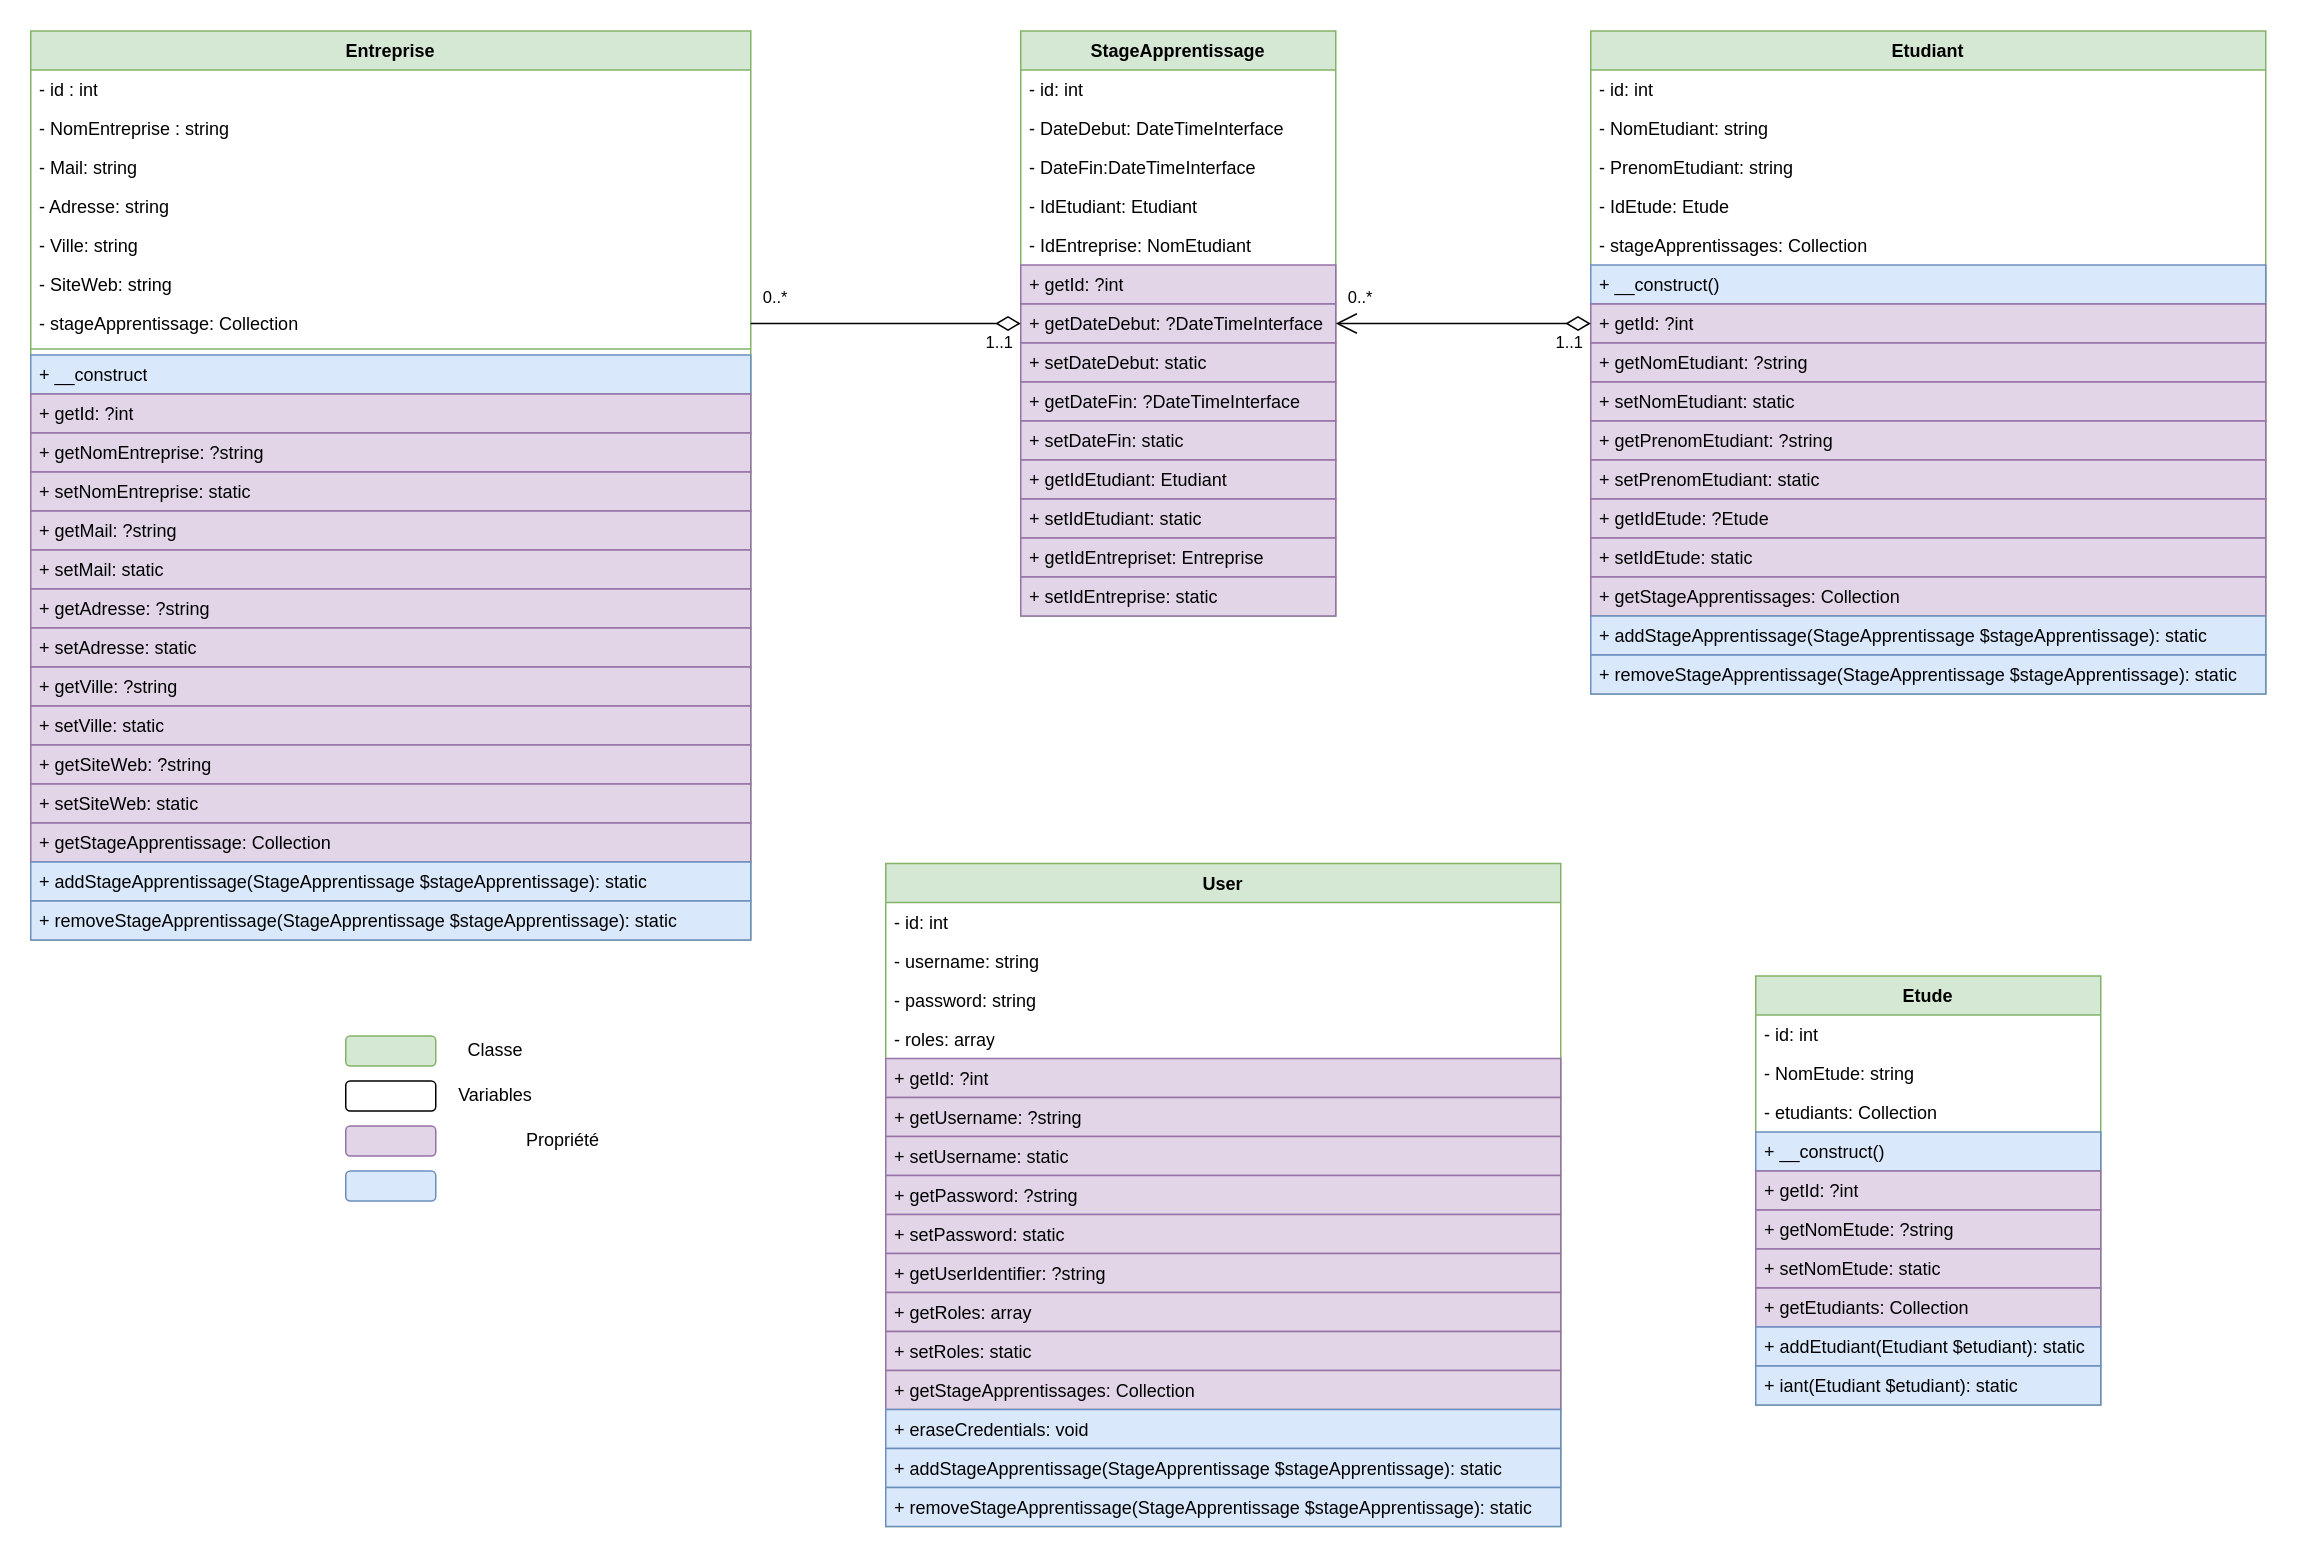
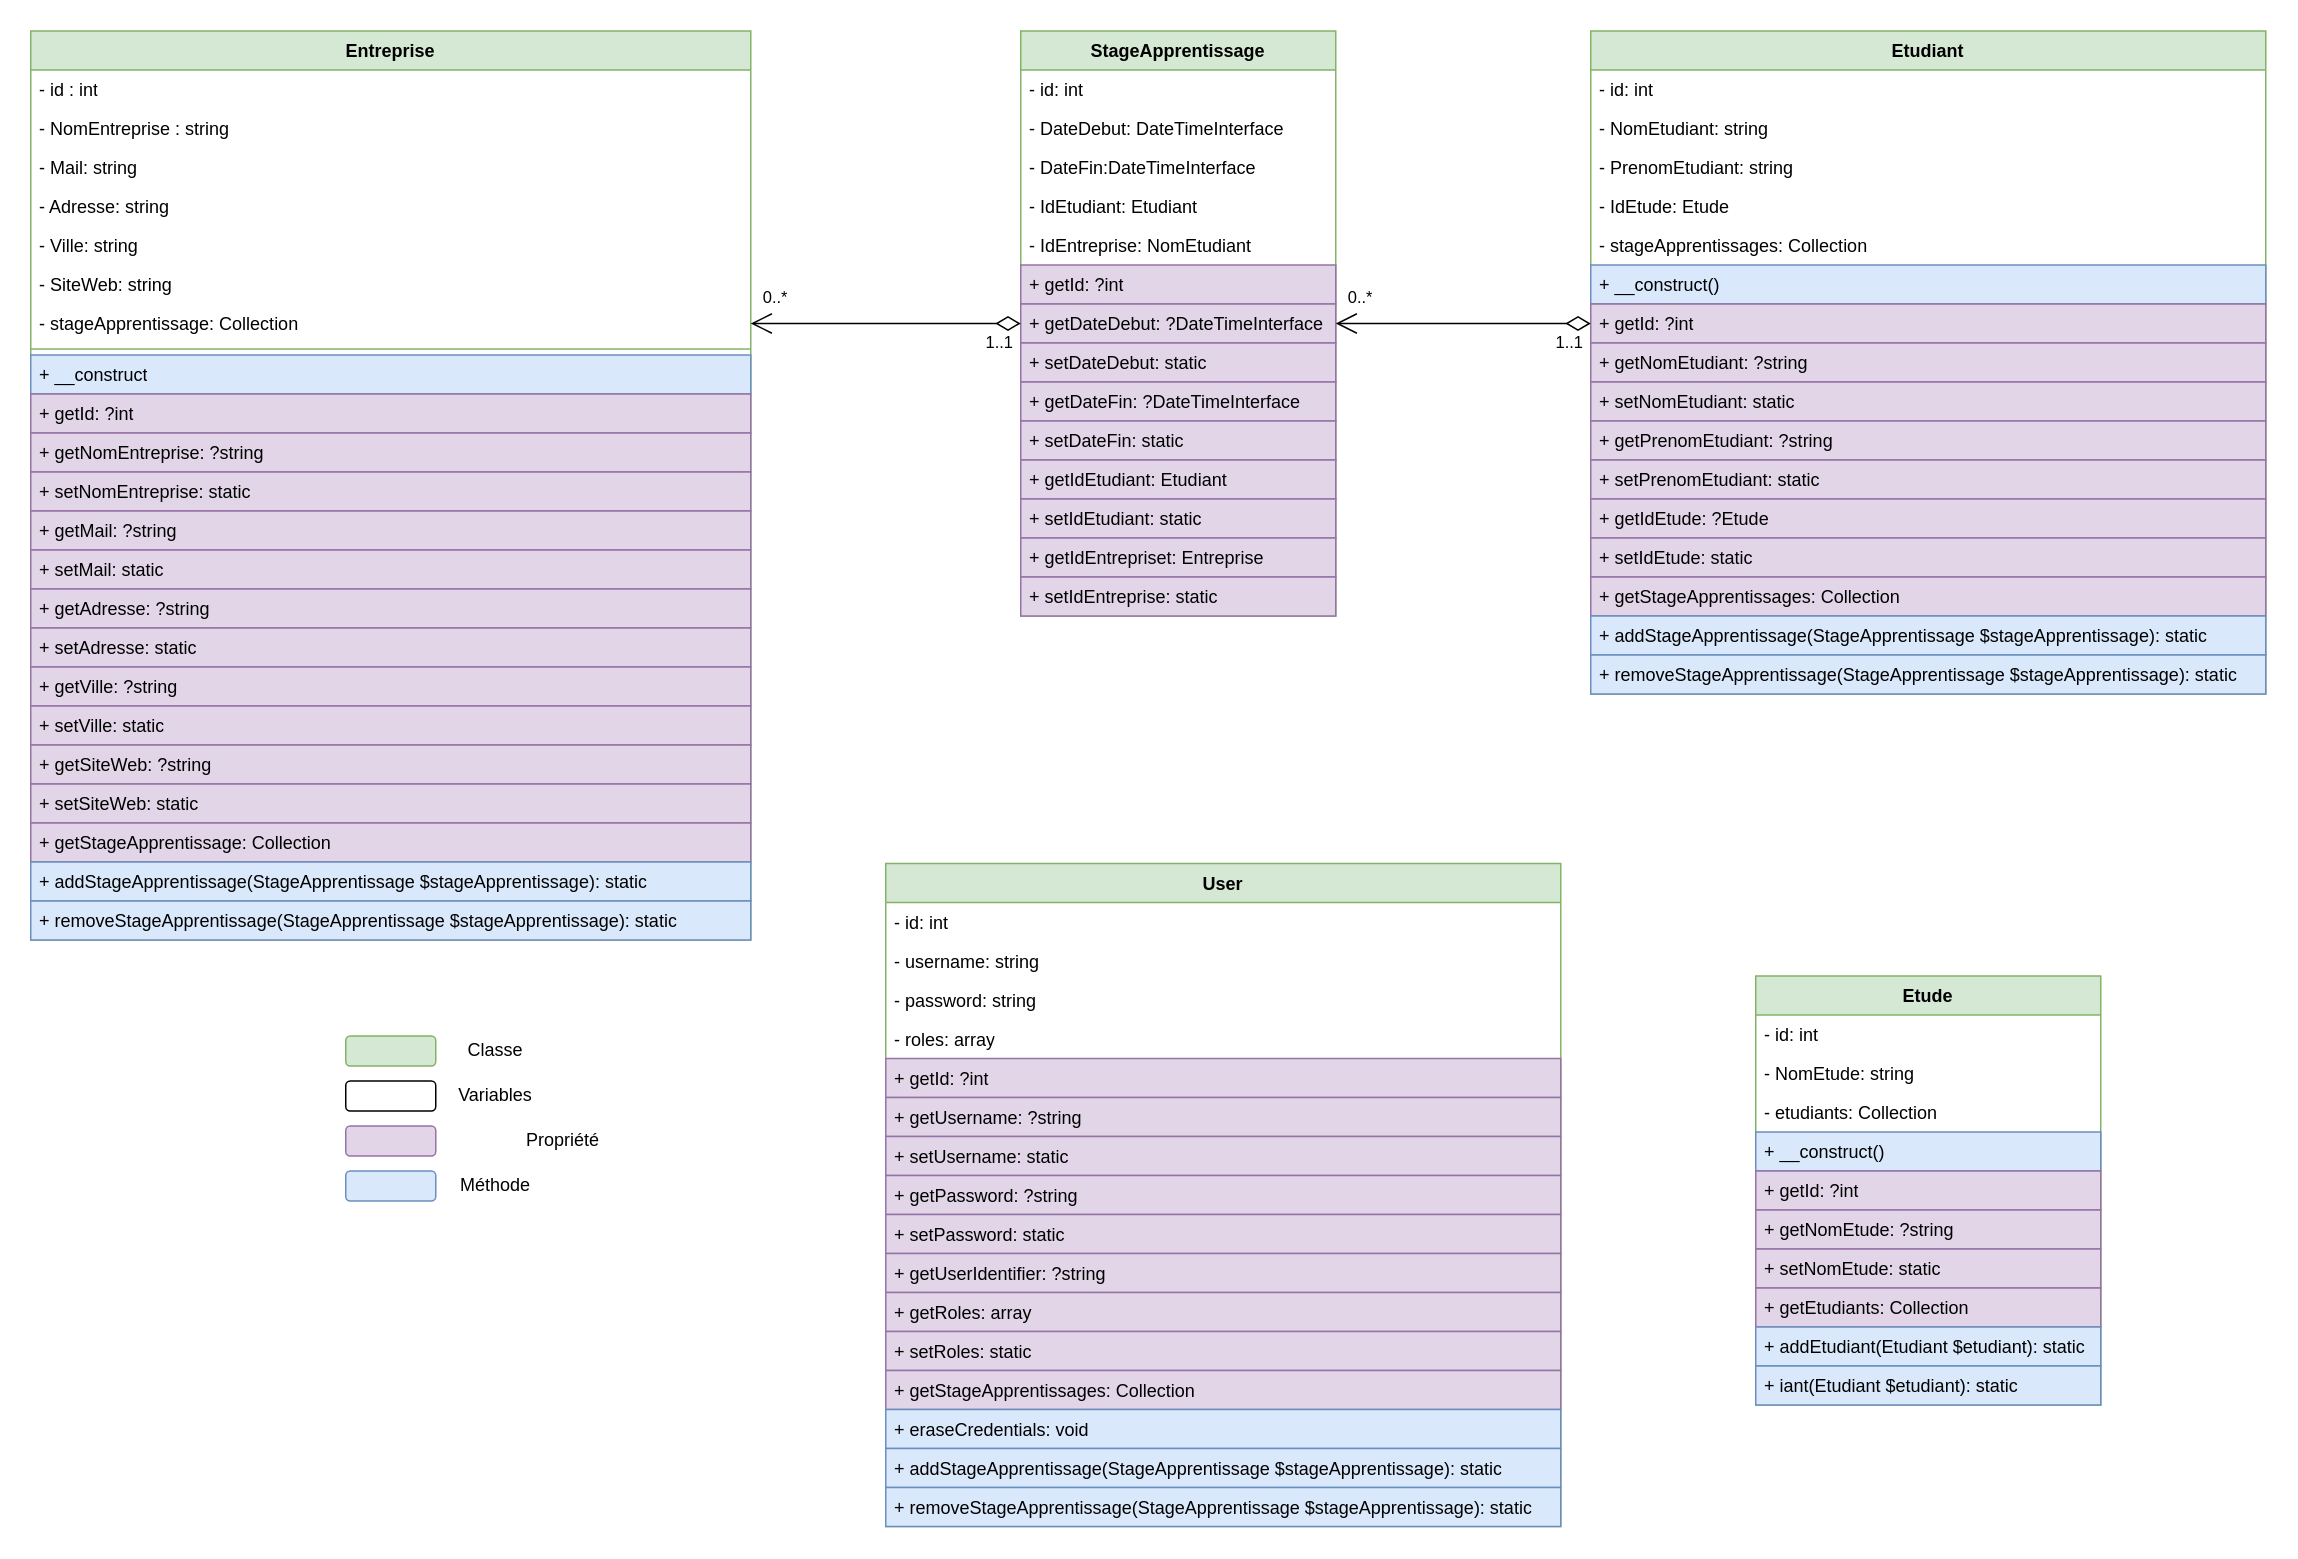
- <mxCell id="72" value="" style="endArrow=none;html=1;endSize=12;startArrow=diamondThin;startSize=14;startFill=0;edgeStyle=orthogonalEdgeStyle;rounded=0;entryX=1;entryY=0.5;entryDx=0;entryDy=0;" edge="1" parent="1" source="54" target="9"><mxGeometry relative="1" as="geometry"><mxPoint x="1080" y="395" as="sourcePoint" /><mxPoint x="910" y="395" as="targetPoint" /></mxGeometry></mxCell>
+ <mxCell id="72" value="" style="endArrow=open;html=1;endSize=12;startArrow=diamondThin;startSize=14;startFill=0;edgeStyle=orthogonalEdgeStyle;rounded=0;entryX=1;entryY=0.5;entryDx=0;entryDy=0;" edge="1" parent="1" source="54" target="9"><mxGeometry relative="1" as="geometry"><mxPoint x="1080" y="395" as="sourcePoint" /><mxPoint x="910" y="395" as="targetPoint" /></mxGeometry></mxCell>
+ <mxCell id="98" value="Méthode" style="text;html=1;align=center;verticalAlign=middle;whiteSpace=wrap;rounded=0;" vertex="1" parent="1"><mxGeometry x="300" y="782.5" width="60" height="15" as="geometry" /></mxCell>
